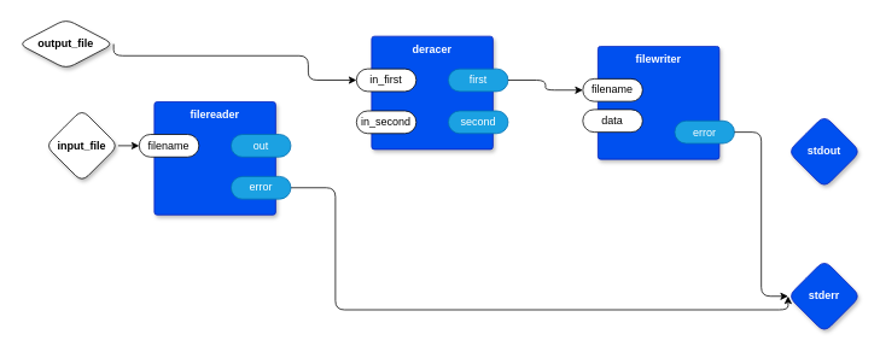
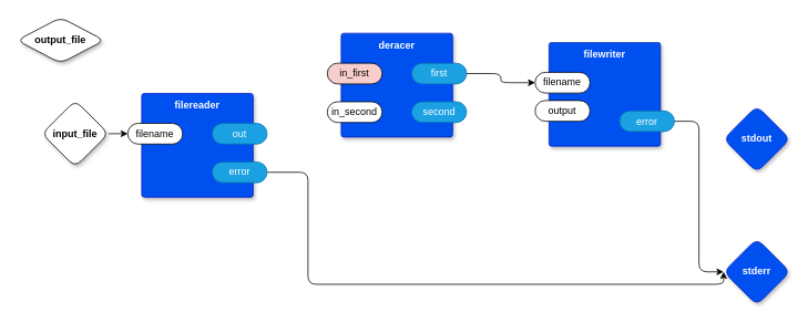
- <mxCell id="11" style="edgeStyle=orthogonalEdgeStyle;rounded=1;orthogonalLoop=1;jettySize=auto;html=1;exitX=1;exitY=0.5;exitDx=0;exitDy=0;exitPerimeter=0;entryX=0;entryY=0.5;entryDx=0;entryDy=0;entryPerimeter=0;" edge="1" parent="1" source="12" target="19"><mxGeometry relative="1" as="geometry"><Array as="points"><mxPoint x="340" y="61" /><mxPoint x="340" y="88" /></Array></mxGeometry></mxCell>
- <mxCell id="19" value="in_first" style="rounded=1;whiteSpace=wrap;html=1;sketch=0;points=[[0,0.5,0,0,0],[1,0.5,0,0,0]];arcSize=50;" vertex="1" parent="18"><mxGeometry x="-16.75" y="36" width="66" height="25" as="geometry" /></mxCell>
+ <mxCell id="19" value="in_first" style="rounded=1;whiteSpace=wrap;html=1;sketch=0;points=[[0,0.5,0,0,0],[1,0.5,0,0,0]];arcSize=50;fillColor=#f8cecc;" vertex="1" parent="18"><mxGeometry x="-16.75" y="36" width="66" height="25" as="geometry" /></mxCell>
- <mxCell id="16" value="data" style="rounded=1;whiteSpace=wrap;html=1;sketch=0;points=[[0,0.5,0,0,0],[1,0.5,0,0,0]];arcSize=50;" vertex="1" parent="13"><mxGeometry x="-16.75" y="70" width="66" height="25" as="geometry" /></mxCell>
+ <mxCell id="16" value="output" style="rounded=1;whiteSpace=wrap;html=1;sketch=0;points=[[0,0.5,0,0,0],[1,0.5,0,0,0]];arcSize=50;" vertex="1" parent="13"><mxGeometry x="-16.75" y="70" width="66" height="25" as="geometry" /></mxCell>
